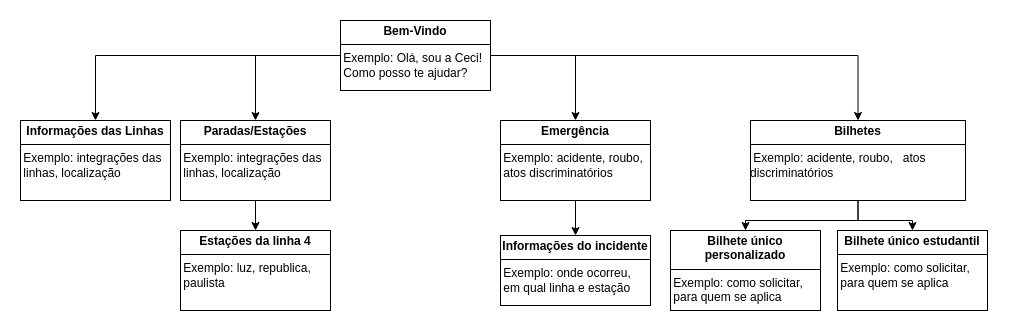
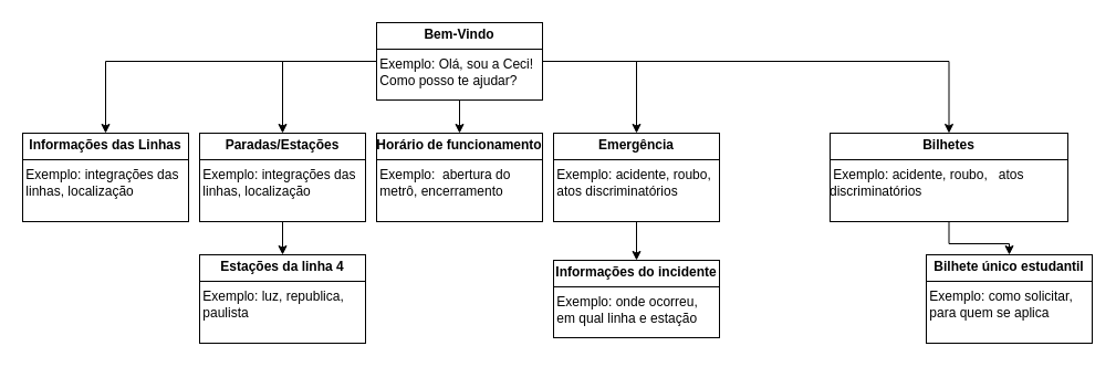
+ <mxCell id="4" style="edgeStyle=orthogonalEdgeStyle;rounded=0;orthogonalLoop=1;jettySize=auto;html=1;" edge="1" parent="1" source="7" target="11"><mxGeometry relative="1" as="geometry" /></mxCell>
+ <mxCell id="11" value="&lt;p style=&quot;margin:0px;margin-top:4px;text-align:center;&quot;&gt;&lt;b&gt;Horário de funcionamento&lt;/b&gt;&lt;/p&gt;&lt;hr size=&quot;1&quot; style=&quot;border-style:solid;&quot;&gt;&lt;div style=&quot;height:2px;&quot;&gt;&amp;nbsp;Exemplo:&amp;nbsp; abertura do&amp;nbsp; &amp;nbsp;metrô, encerramento&lt;/div&gt;" style="verticalAlign=top;align=left;overflow=fill;html=1;whiteSpace=wrap;" vertex="1" parent="1"><mxGeometry x="340" y="120" width="150" height="80" as="geometry" /></mxCell>
- <mxCell id="16" style="edgeStyle=orthogonalEdgeStyle;rounded=0;orthogonalLoop=1;jettySize=auto;html=1;" edge="1" parent="1" source="17" target="18"><mxGeometry relative="1" as="geometry" /></mxCell>
- <mxCell id="18" value="&lt;p style=&quot;margin:0px;margin-top:4px;text-align:center;&quot;&gt;&lt;b&gt;Bilhete único personalizado&lt;/b&gt;&lt;/p&gt;&lt;hr size=&quot;1&quot; style=&quot;border-style:solid;&quot;&gt;&lt;div style=&quot;height:2px;&quot;&gt;&amp;nbsp;Exemplo: como solicitar,&amp;nbsp; &amp;nbsp;para quem se aplica&lt;/div&gt;" style="verticalAlign=top;align=left;overflow=fill;html=1;whiteSpace=wrap;" vertex="1" parent="1"><mxGeometry x="670" y="230" width="150" height="80" as="geometry" /></mxCell>
